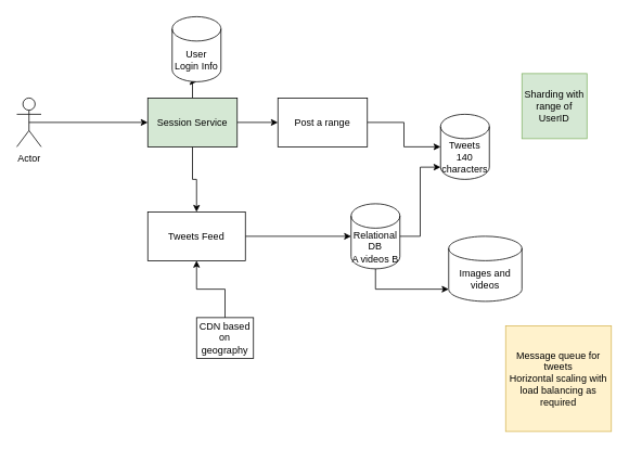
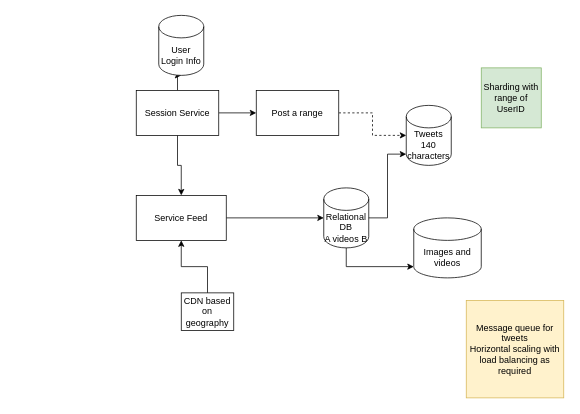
- <mxCell id="3" value="Actor" style="shape=umlActor;verticalLabelPosition=bottom;verticalAlign=top;html=1;outlineConnect=0;" vertex="1" parent="1"><mxGeometry x="20" y="120" width="30" height="60" as="geometry" /></mxCell>
- <mxCell id="2" style="edgeStyle=orthogonalEdgeStyle;rounded=0;orthogonalLoop=1;jettySize=auto;html=1;exitX=0.5;exitY=0.5;exitDx=0;exitDy=0;exitPerimeter=0;" edge="1" parent="1" source="3" target="7"><mxGeometry relative="1" as="geometry" /></mxCell>
- <mxCell id="7" value="Session Service" style="rounded=0;whiteSpace=wrap;html=1;fillColor=#d5e8d4;" vertex="1" parent="1"><mxGeometry x="181" y="120" width="110" height="60" as="geometry" /></mxCell>
+ <mxCell id="7" value="Session Service" style="rounded=0;whiteSpace=wrap;html=1;" vertex="1" parent="1"><mxGeometry x="181" y="120" width="110" height="60" as="geometry" /></mxCell>
- <mxCell id="19" style="edgeStyle=orthogonalEdgeStyle;rounded=0;orthogonalLoop=1;jettySize=auto;html=1;exitX=1;exitY=0.5;exitDx=0;exitDy=0;" edge="1" parent="1" source="20" target="12"><mxGeometry relative="1" as="geometry" /></mxCell>
+ <mxCell id="19" style="edgeStyle=orthogonalEdgeStyle;rounded=0;orthogonalLoop=1;jettySize=auto;html=1;exitX=1;exitY=0.5;exitDx=0;exitDy=0;dashed=1;" edge="1" parent="1" source="20" target="12"><mxGeometry relative="1" as="geometry" /></mxCell>
- <mxCell id="10" value="Tweets Feed" style="whiteSpace=wrap;html=1;rounded=0;" vertex="1" parent="1"><mxGeometry x="181" y="260" width="120" height="60" as="geometry" /></mxCell>
+ <mxCell id="10" value="Service Feed" style="whiteSpace=wrap;html=1;rounded=0;" vertex="1" parent="1"><mxGeometry x="181" y="260" width="120" height="60" as="geometry" /></mxCell>
